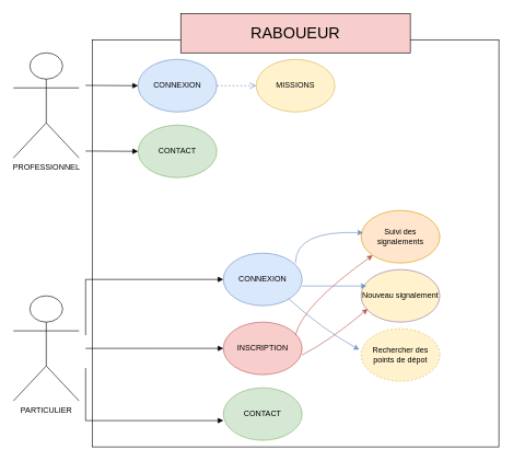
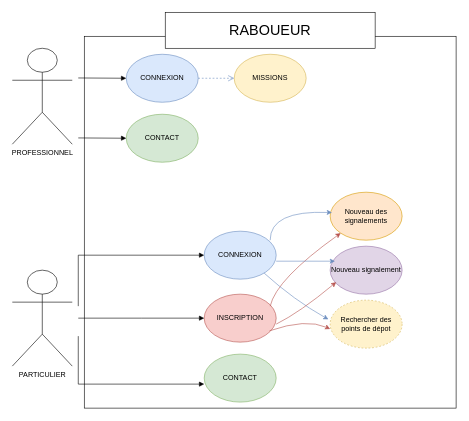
- <mxCell id="26" value="&lt;font style=&quot;font-size: 24px;&quot;&gt;RABOUEUR&lt;/font&gt;" style="rounded=0;whiteSpace=wrap;html=1;fillColor=#f8cecc;" vertex="1" parent="1"><mxGeometry x="275" y="20" width="350" height="60" as="geometry" /></mxCell>
+ <mxCell id="26" value="&lt;font style=&quot;font-size: 24px;&quot;&gt;RABOUEUR&lt;/font&gt;" style="rounded=0;whiteSpace=wrap;html=1;" vertex="1" parent="1"><mxGeometry x="275" y="20" width="350" height="60" as="geometry" /></mxCell>
- <mxCell id="9" value="Suivi des signalements" style="ellipse;whiteSpace=wrap;html=1;fillColor=#ffe6cc;strokeColor=#d79b00;" vertex="1" parent="1"><mxGeometry x="550" y="320" width="120" height="80" as="geometry" /></mxCell>
+ <mxCell id="9" value="Nouveau des signalements" style="ellipse;whiteSpace=wrap;html=1;fillColor=#ffe6cc;strokeColor=#d79b00;" vertex="1" parent="1"><mxGeometry x="550" y="320" width="120" height="80" as="geometry" /></mxCell>
- <mxCell id="10" value="Nouveau signalement" style="ellipse;whiteSpace=wrap;html=1;fillColor=#fff2cc;strokeColor=#9673a6;" vertex="1" parent="1"><mxGeometry x="550" y="410" width="120" height="80" as="geometry" /></mxCell>
+ <mxCell id="10" value="Nouveau signalement" style="ellipse;whiteSpace=wrap;html=1;fillColor=#e1d5e7;strokeColor=#9673a6;" vertex="1" parent="1"><mxGeometry x="550" y="410" width="120" height="80" as="geometry" /></mxCell>
+ <mxCell id="25" value="" style="curved=1;endArrow=classic;html=1;rounded=0;fillColor=#f8cecc;strokeColor=#b85450;exitX=0.908;exitY=0.763;exitDx=0;exitDy=0;exitPerimeter=0;entryX=0;entryY=0.6;entryDx=0;entryDy=0;entryPerimeter=0;" edge="1" parent="1" source="8" target="11"><mxGeometry width="50" height="50" relative="1" as="geometry"><mxPoint x="470" y="550" as="sourcePoint" /><mxPoint x="570" y="480" as="targetPoint" /><Array as="points"><mxPoint x="510" y="530" /></Array></mxGeometry></mxCell>
